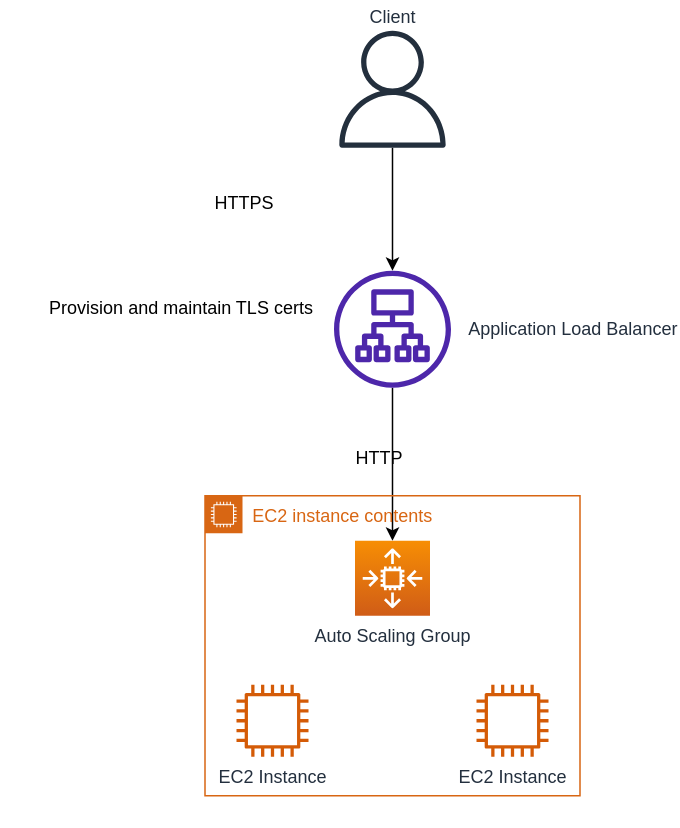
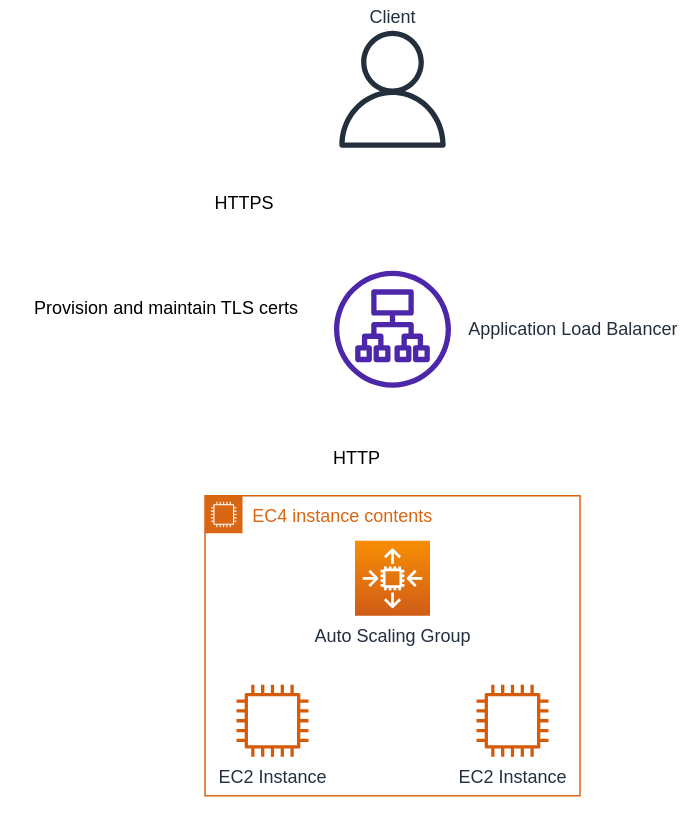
- <mxCell id="2" style="edgeStyle=orthogonalEdgeStyle;rounded=0;orthogonalLoop=1;jettySize=auto;html=1;" edge="1" parent="1" source="3" target="5"><mxGeometry relative="1" as="geometry" /></mxCell>
- <mxCell id="11" value="Provision and maintain TLS certs" style="text;html=1;align=center;verticalAlign=middle;resizable=0;points=[];autosize=1;strokeColor=none;fillColor=none;" vertex="1" parent="1"><mxGeometry x="20" y="190" width="200" height="30" as="geometry" /></mxCell>
+ <mxCell id="11" value="Provision and maintain TLS certs" style="text;html=1;align=center;verticalAlign=middle;resizable=0;points=[];autosize=1;strokeColor=none;fillColor=none;" vertex="1" parent="1"><mxGeometry x="10" y="190" width="200" height="30" as="geometry" /></mxCell>
- <mxCell id="12" value="HTTP" style="text;html=1;align=center;verticalAlign=middle;resizable=0;points=[];autosize=1;strokeColor=none;fillColor=none;" vertex="1" parent="1"><mxGeometry x="227" y="290" width="50" height="30" as="geometry" /></mxCell>
+ <mxCell id="12" value="HTTP" style="text;html=1;align=center;verticalAlign=middle;resizable=0;points=[];autosize=1;strokeColor=none;fillColor=none;" vertex="1" parent="1"><mxGeometry x="212" y="290" width="50" height="30" as="geometry" /></mxCell>
- <mxCell id="4" style="edgeStyle=orthogonalEdgeStyle;rounded=0;orthogonalLoop=1;jettySize=auto;html=1;" edge="1" parent="1" source="5" target="9"><mxGeometry relative="1" as="geometry" /></mxCell>
- <mxCell id="6" value="EC2 instance contents" style="points=[[0,0],[0.25,0],[0.5,0],[0.75,0],[1,0],[1,0.25],[1,0.5],[1,0.75],[1,1],[0.75,1],[0.5,1],[0.25,1],[0,1],[0,0.75],[0,0.5],[0,0.25]];outlineConnect=0;gradientColor=none;html=1;whiteSpace=wrap;fontSize=12;fontStyle=0;container=1;pointerEvents=0;collapsible=0;recursiveResize=0;shape=mxgraph.aws4.group;grIcon=mxgraph.aws4.group_ec2_instance_contents;strokeColor=#D86613;fillColor=none;verticalAlign=top;align=left;spacingLeft=30;fontColor=#D86613;dashed=0;" vertex="1" parent="1"><mxGeometry x="136" y="330" width="250" height="200" as="geometry" /></mxCell>
+ <mxCell id="6" value="EC4 instance contents" style="points=[[0,0],[0.25,0],[0.5,0],[0.75,0],[1,0],[1,0.25],[1,0.5],[1,0.75],[1,1],[0.75,1],[0.5,1],[0.25,1],[0,1],[0,0.75],[0,0.5],[0,0.25]];outlineConnect=0;gradientColor=none;html=1;whiteSpace=wrap;fontSize=12;fontStyle=0;container=1;pointerEvents=0;collapsible=0;recursiveResize=0;shape=mxgraph.aws4.group;grIcon=mxgraph.aws4.group_ec2_instance_contents;strokeColor=#D86613;fillColor=none;verticalAlign=top;align=left;spacingLeft=30;fontColor=#D86613;dashed=0;" vertex="1" parent="1"><mxGeometry x="136" y="330" width="250" height="200" as="geometry" /></mxCell>
